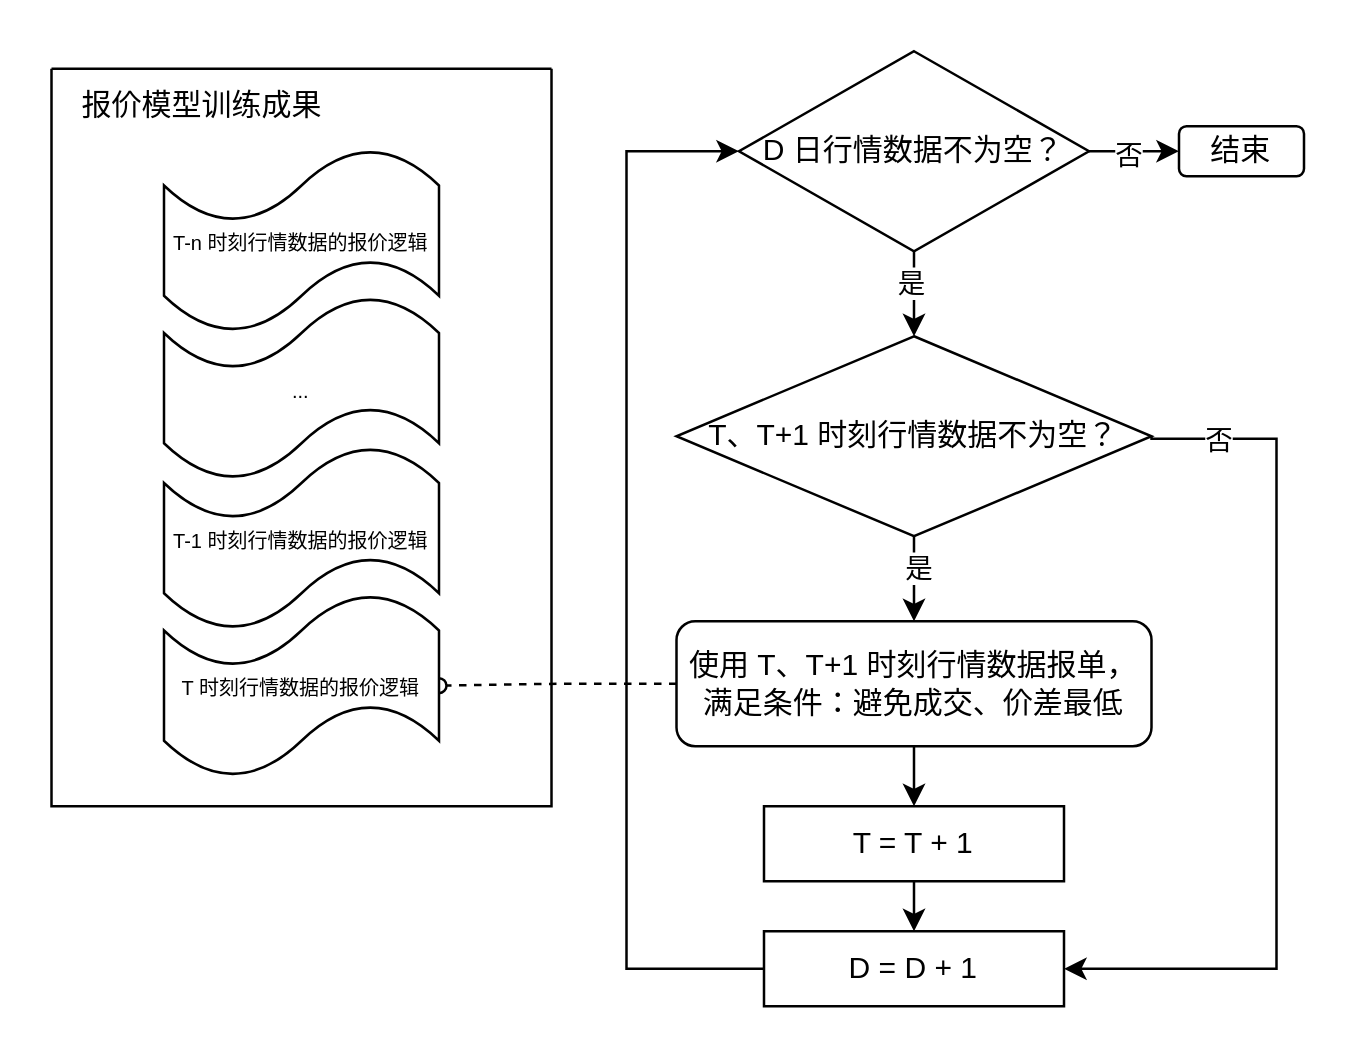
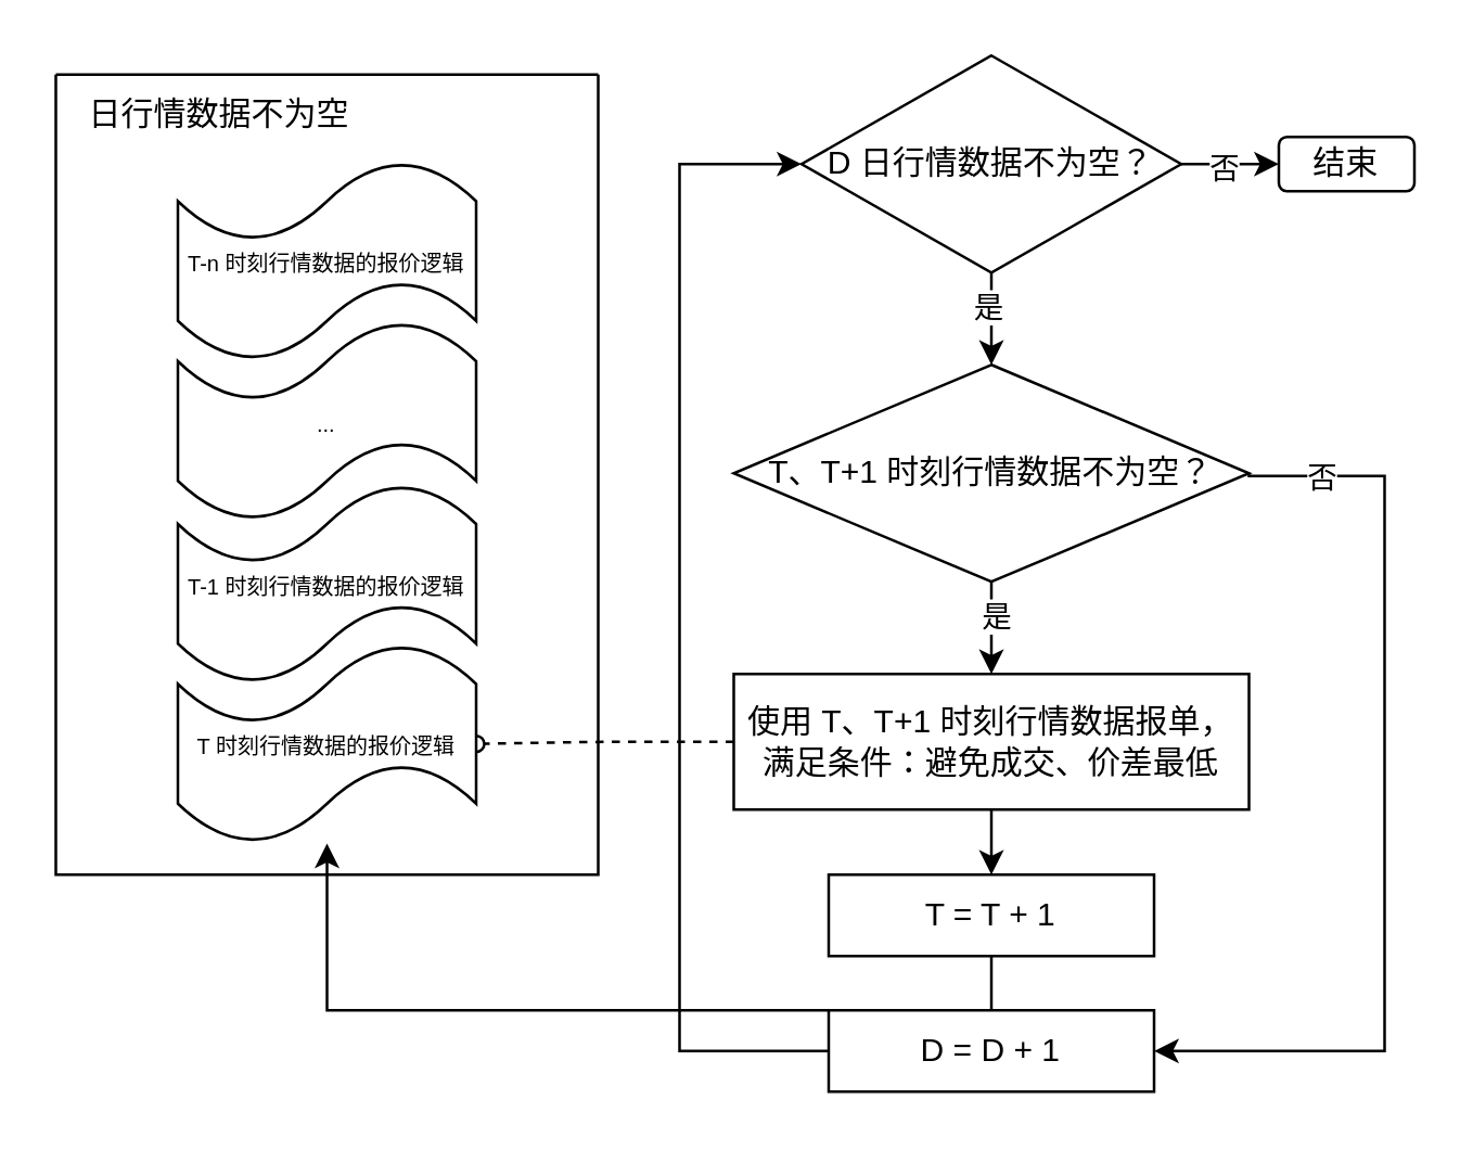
- <mxCell id="21" value="报价模型训练成果" style="text;html=1;align=center;verticalAlign=middle;resizable=0;points=[];autosize=1;strokeColor=none;fillColor=none;" vertex="1" parent="20"><mxGeometry width="120" height="30" as="geometry" /></mxCell>
+ <mxCell id="21" value="日行情数据不为空" style="text;html=1;align=center;verticalAlign=middle;resizable=0;points=[];autosize=1;strokeColor=none;fillColor=none;" vertex="1" parent="20"><mxGeometry width="120" height="30" as="geometry" /></mxCell>
- <mxCell id="13" value="使用 T、T+1 时刻行情数据报单，满足条件：避免成交、价差最低" style="whiteSpace=wrap;html=1;rounded=1;" vertex="1" parent="1"><mxGeometry x="270" y="248" width="190" height="50" as="geometry" /></mxCell>
+ <mxCell id="13" value="使用 T、T+1 时刻行情数据报单，满足条件：避免成交、价差最低" style="rounded=0;whiteSpace=wrap;html=1;" vertex="1" parent="1"><mxGeometry x="270" y="248" width="190" height="50" as="geometry" /></mxCell>
- <mxCell id="14" style="edgeStyle=orthogonalEdgeStyle;rounded=0;orthogonalLoop=1;jettySize=auto;html=1;exitX=0.5;exitY=1;exitDx=0;exitDy=0;entryX=0.5;entryY=0;entryDx=0;entryDy=0;" edge="1" parent="1" source="15" target="17"><mxGeometry relative="1" as="geometry" /></mxCell>
+ <mxCell id="14" style="edgeStyle=orthogonalEdgeStyle;rounded=0;orthogonalLoop=1;jettySize=auto;html=1;exitX=0.5;exitY=1;exitDx=0;exitDy=0;" edge="1" parent="1" source="15" target="25"><mxGeometry relative="1" as="geometry" /></mxCell>
